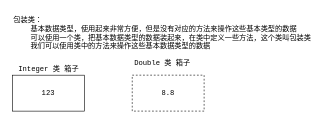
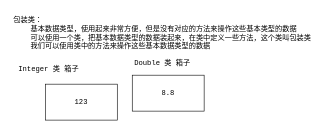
- <mxCell id="3" value="123" style="rounded=0;whiteSpace=wrap;html=1;fontFamily=Courier New;" vertex="1" parent="1"><mxGeometry x="20" y="125" width="120" height="60" as="geometry" /></mxCell>
+ <mxCell id="3" value="123" style="rounded=0;whiteSpace=wrap;html=1;fontFamily=Courier New;" vertex="1" parent="1"><mxGeometry x="75" y="140" width="120" height="60" as="geometry" /></mxCell>
- <mxCell id="6" value="8.8" style="rounded=0;whiteSpace=wrap;html=1;fontFamily=Courier New;dashed=1;" vertex="1" parent="1"><mxGeometry x="220" y="125" width="120" height="60" as="geometry" /></mxCell>
+ <mxCell id="6" value="8.8" style="rounded=0;whiteSpace=wrap;html=1;fontFamily=Courier New;" vertex="1" parent="1"><mxGeometry x="220" y="125" width="120" height="60" as="geometry" /></mxCell>
